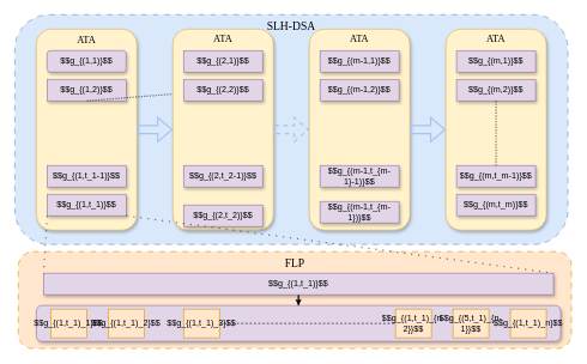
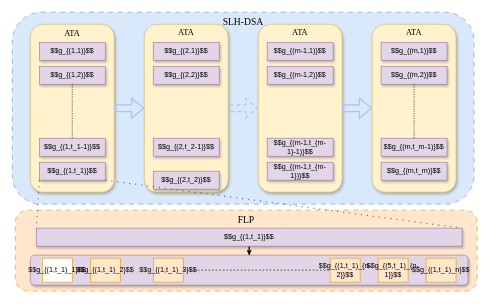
- <mxCell id="6" value="$$g_{(1,1)}$$" style="whiteSpace=wrap;html=1;fillColor=#e1d5e7;strokeColor=#9673a6;shadow=1;rounded=1;" parent="3" vertex="1"><mxGeometry x="15" y="30" width="110" height="30" as="geometry" /></mxCell>
+ <mxCell id="6" value="$$g_{(1,1)}$$" style="rounded=0;whiteSpace=wrap;html=1;fillColor=#e1d5e7;strokeColor=#9673a6;shadow=1;" parent="3" vertex="1"><mxGeometry x="15" y="30" width="110" height="30" as="geometry" /></mxCell>
- <mxCell id="10" value="" style="endArrow=none;dashed=1;html=1;strokeWidth=2;rounded=0;exitX=0.5;exitY=1;exitDx=0;exitDy=0;dashPattern=1 1;opacity=50;" parent="3" source="7" target="14" edge="1"><mxGeometry width="50" height="50" relative="1" as="geometry"><mxPoint x="80" y="180" as="sourcePoint" /><mxPoint x="30" y="130" as="targetPoint" /></mxGeometry></mxCell>
+ <mxCell id="10" value="" style="endArrow=none;dashed=1;html=1;strokeWidth=2;rounded=0;entryX=0.5;entryY=0;entryDx=0;entryDy=0;exitX=0.5;exitY=1;exitDx=0;exitDy=0;dashPattern=1 1;opacity=50;" parent="3" source="7" target="9" edge="1"><mxGeometry width="50" height="50" relative="1" as="geometry"><mxPoint x="80" y="180" as="sourcePoint" /><mxPoint x="30" y="130" as="targetPoint" /></mxGeometry></mxCell>
- <mxCell id="21" value="$$g_{(m-1,t_{m-1})}$$" style="rounded=0;whiteSpace=wrap;html=1;fillColor=#e1d5e7;strokeColor=#9673a6;shadow=1;" parent="17" vertex="1"><mxGeometry x="15" y="240" width="110" height="30" as="geometry" /></mxCell>
+ <mxCell id="21" value="$$g_{(m-1,t_{m-1})}$$" style="rounded=0;whiteSpace=wrap;html=1;fillColor=#e1d5e7;strokeColor=#9673a6;shadow=1;" parent="17" vertex="1"><mxGeometry x="15" y="230" width="110" height="30" as="geometry" /></mxCell>
- <mxCell id="38" value="$$g_{(1,t_1)_1}$$" style="rounded=0;whiteSpace=wrap;html=1;fillColor=#ffe6cc;strokeColor=#d79b00;" parent="1" vertex="1"><mxGeometry x="70" y="430" width="50" height="40" as="geometry" /></mxCell>
+ <mxCell id="38" value="$$g_{(1,t_1)_1}$$" style="rounded=0;whiteSpace=wrap;html=1;fillColor=#ffffff;strokeColor=#d79b00;" parent="1" vertex="1"><mxGeometry x="70" y="430" width="50" height="40" as="geometry" /></mxCell>
